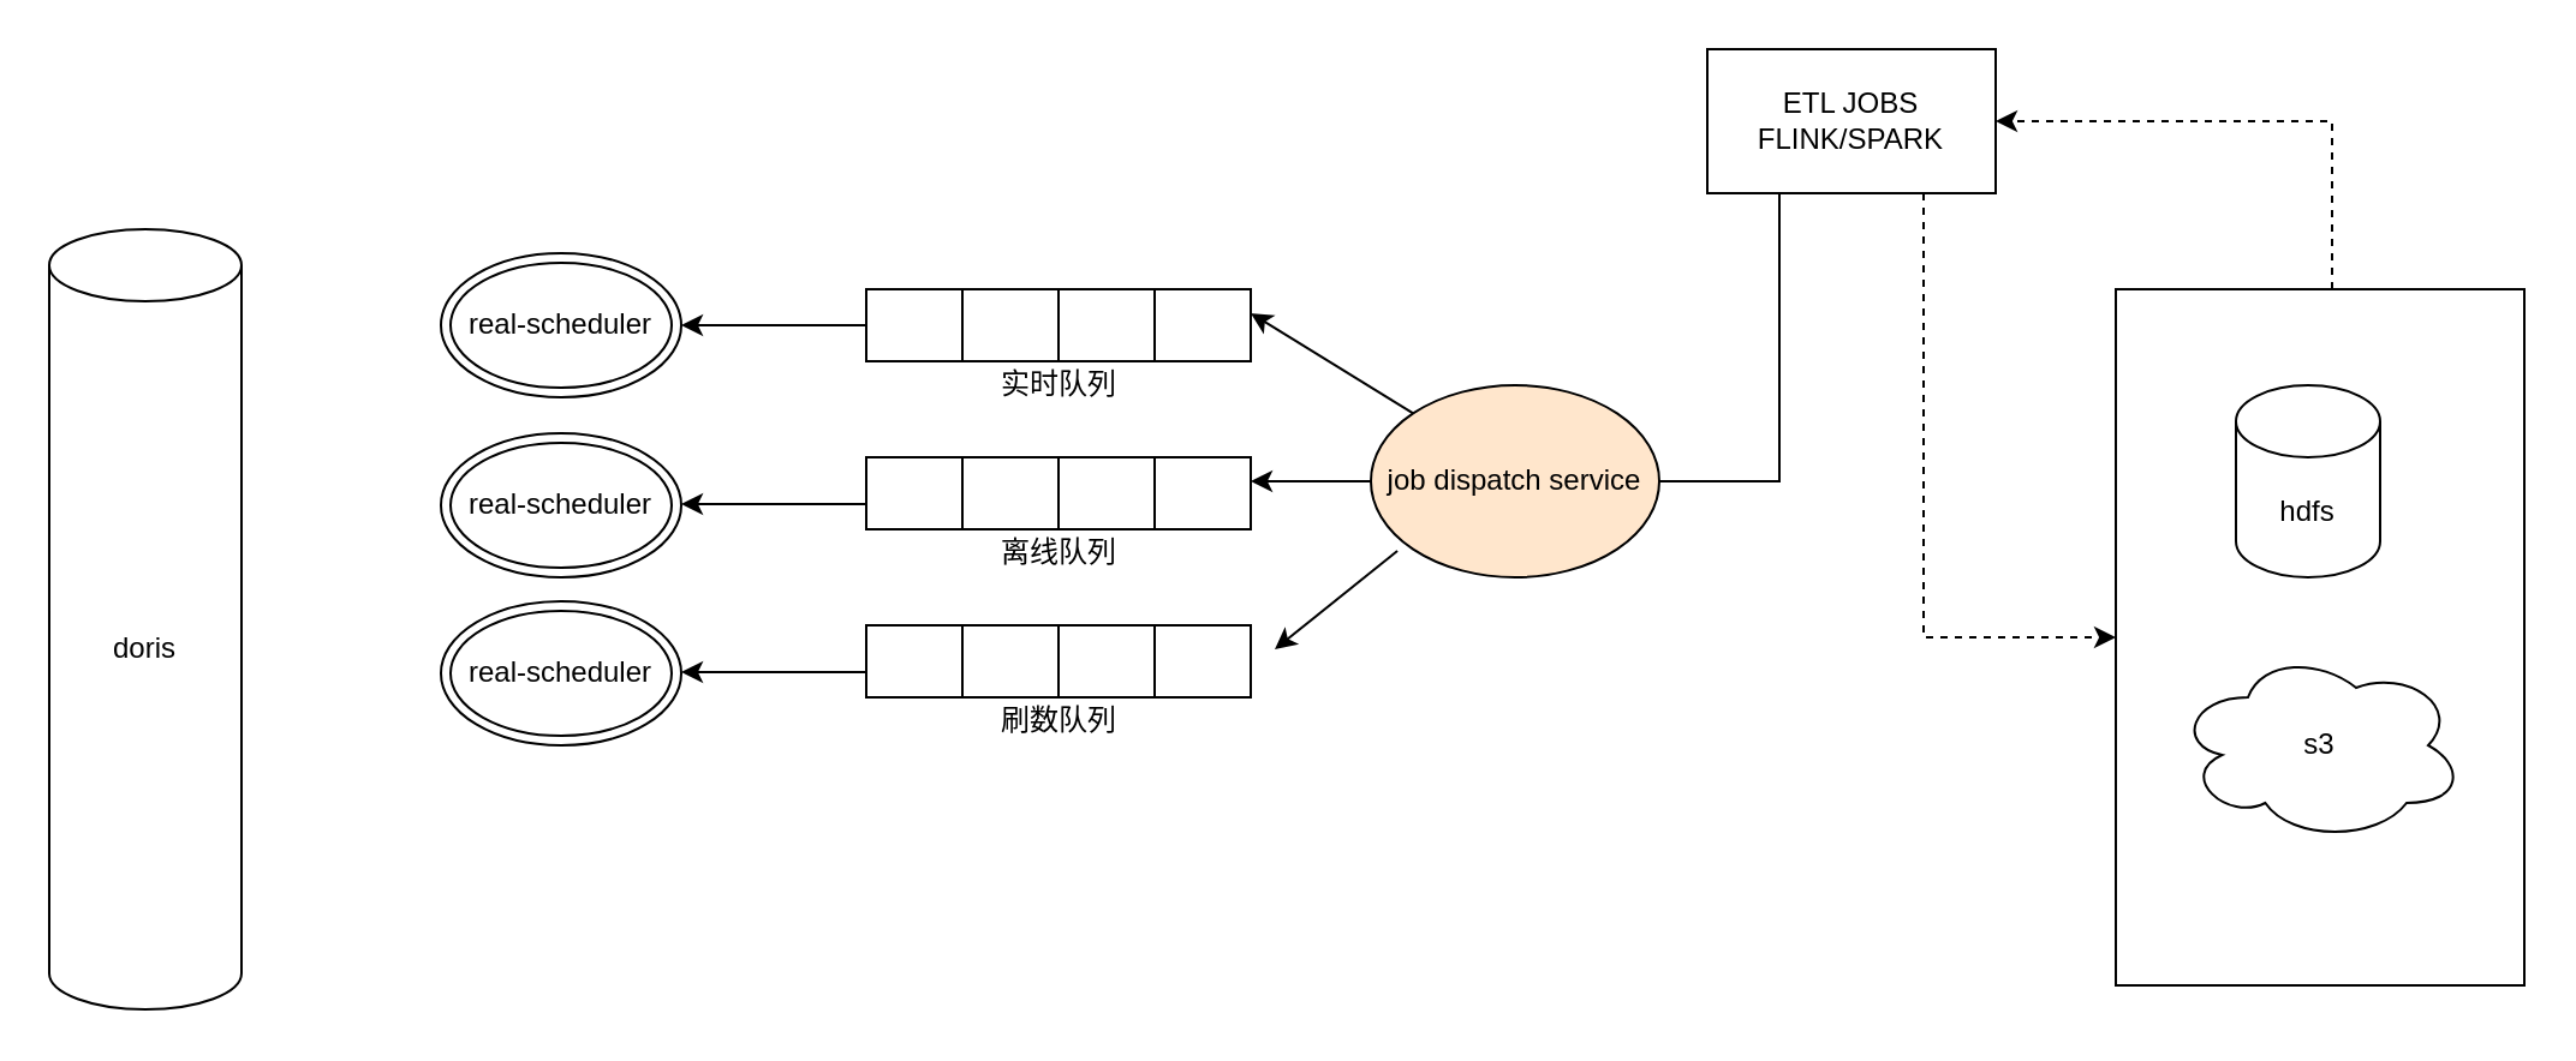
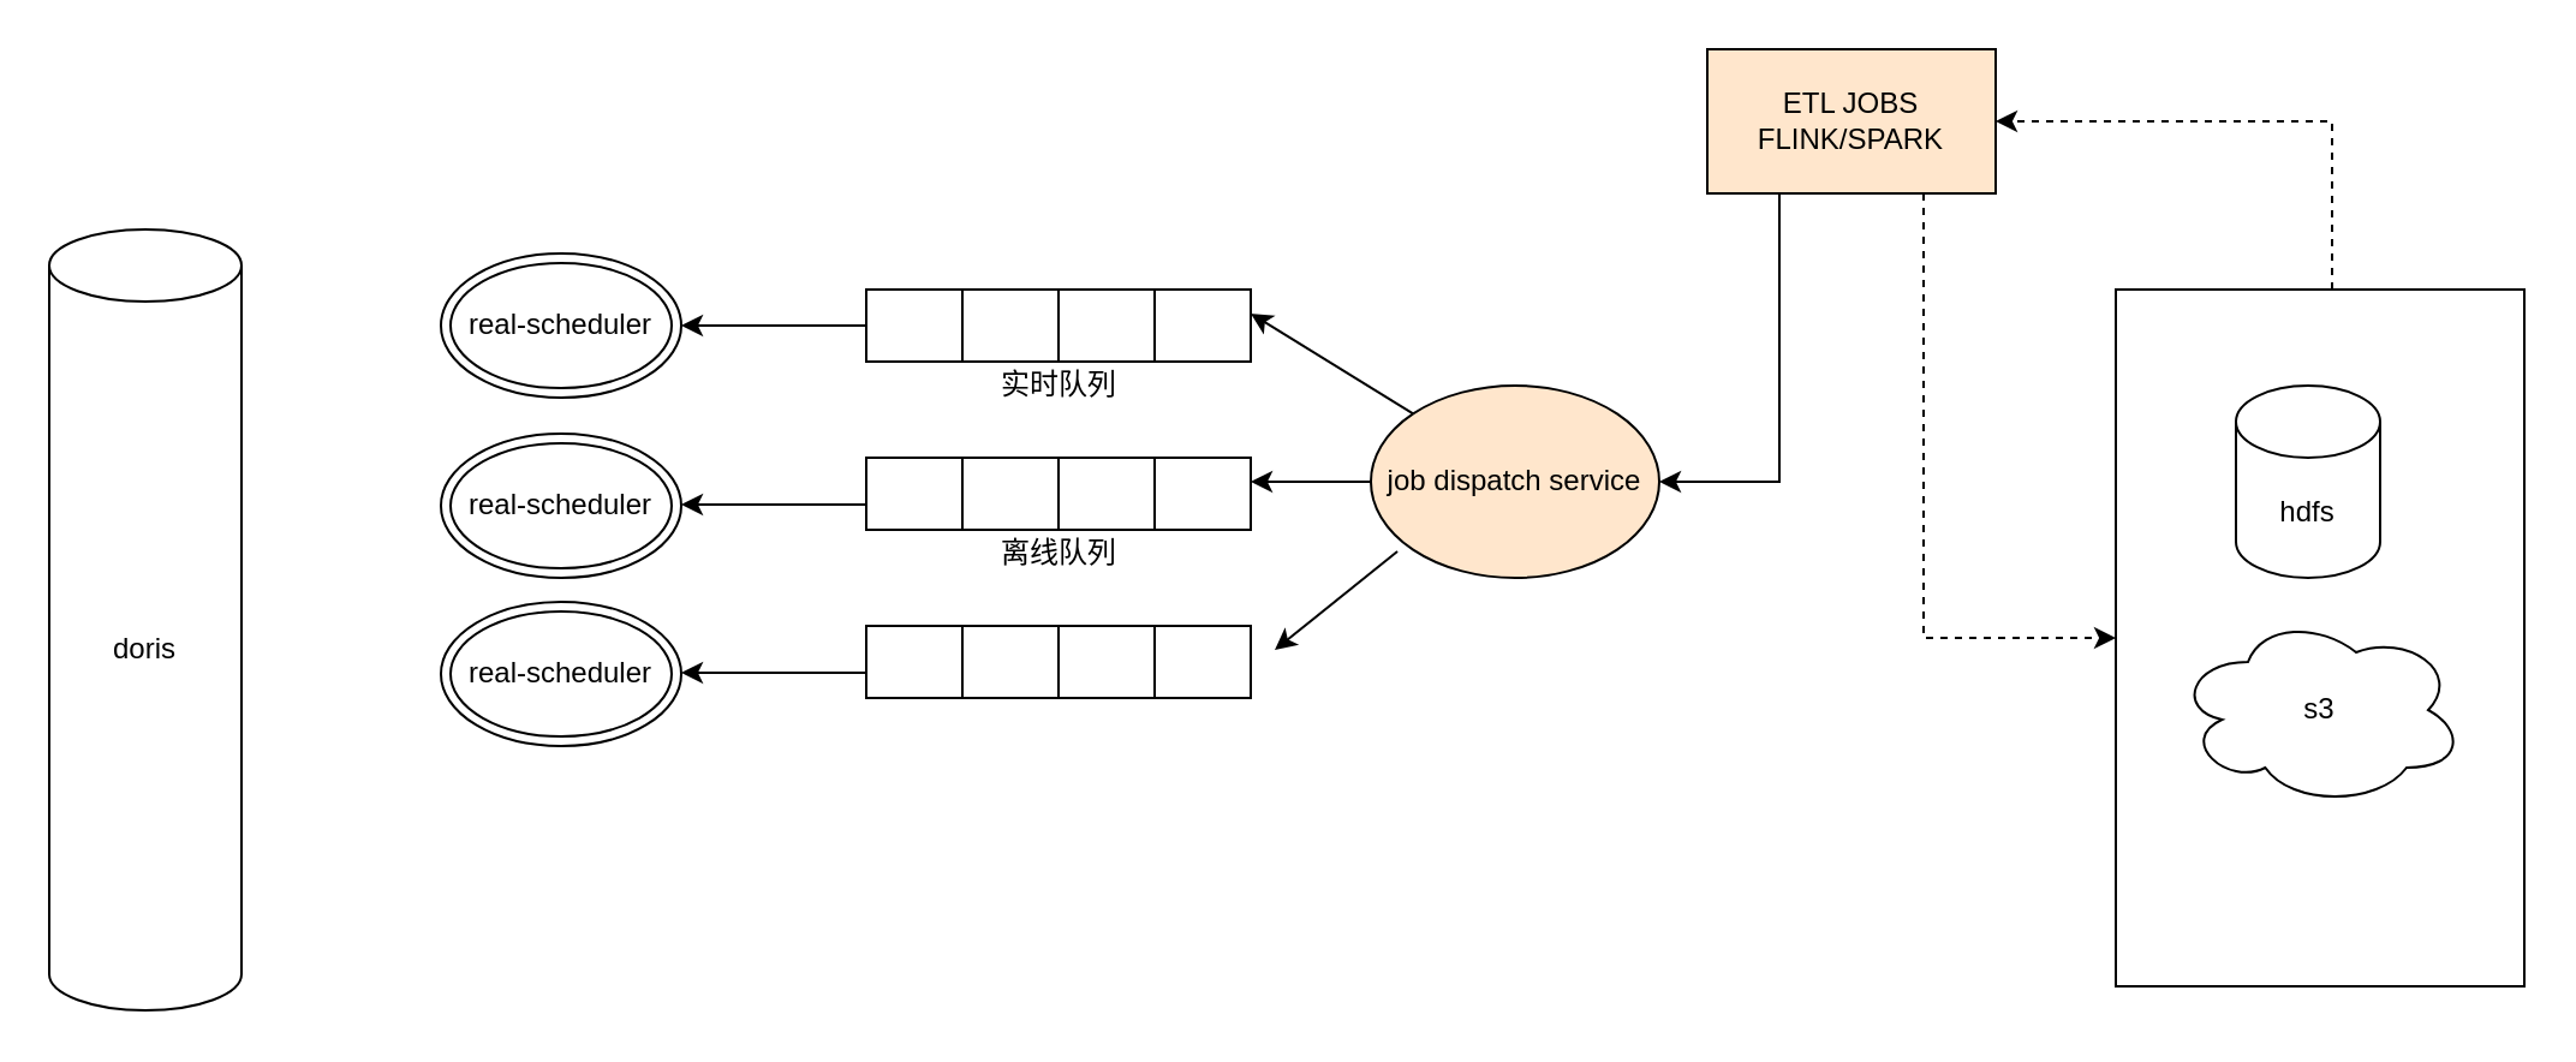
- <mxCell id="27" value="ETL JOBS&lt;br&gt;FLINK/SPARK" style="rounded=0;whiteSpace=wrap;html=1;" vertex="1" parent="1"><mxGeometry x="710" y="20" width="120" height="60" as="geometry" /></mxCell>
+ <mxCell id="27" value="ETL JOBS&lt;br&gt;FLINK/SPARK" style="rounded=0;whiteSpace=wrap;html=1;fillColor=#ffe6cc;" vertex="1" parent="1"><mxGeometry x="710" y="20" width="120" height="60" as="geometry" /></mxCell>
- <mxCell id="33" value="" style="endArrow=none;html=1;rounded=0;exitX=0.25;exitY=1;exitDx=0;exitDy=0;edgeStyle=orthogonalEdgeStyle;entryX=1;entryY=0.5;entryDx=0;entryDy=0;" edge="1" parent="1" source="27" target="23"><mxGeometry width="50" height="50" relative="1" as="geometry"><mxPoint x="630" y="320" as="sourcePoint" /><mxPoint x="740" y="200" as="targetPoint" /><Array as="points"><mxPoint x="740" y="200" /></Array></mxGeometry></mxCell>
+ <mxCell id="33" value="" style="endArrow=classic;html=1;rounded=0;exitX=0.25;exitY=1;exitDx=0;exitDy=0;edgeStyle=orthogonalEdgeStyle;entryX=1;entryY=0.5;entryDx=0;entryDy=0;" edge="1" parent="1" source="27" target="23"><mxGeometry width="50" height="50" relative="1" as="geometry"><mxPoint x="630" y="320" as="sourcePoint" /><mxPoint x="740" y="200" as="targetPoint" /><Array as="points"><mxPoint x="740" y="200" /></Array></mxGeometry></mxCell>
- <mxCell id="22" value="刷数队列" style="text;html=1;align=center;verticalAlign=middle;resizable=0;points=[];autosize=1;strokeColor=none;fillColor=none;" vertex="1" parent="16"><mxGeometry x="50" y="30" width="60" height="20" as="geometry" /></mxCell>
- <mxCell id="30" value="s3" style="ellipse;shape=cloud;whiteSpace=wrap;html=1;" vertex="1" parent="1"><mxGeometry x="905" y="270" width="120" height="80" as="geometry" /></mxCell>
+ <mxCell id="30" value="s3" style="ellipse;shape=cloud;whiteSpace=wrap;html=1;" vertex="1" parent="1"><mxGeometry x="905" y="255" width="120" height="80" as="geometry" /></mxCell>
